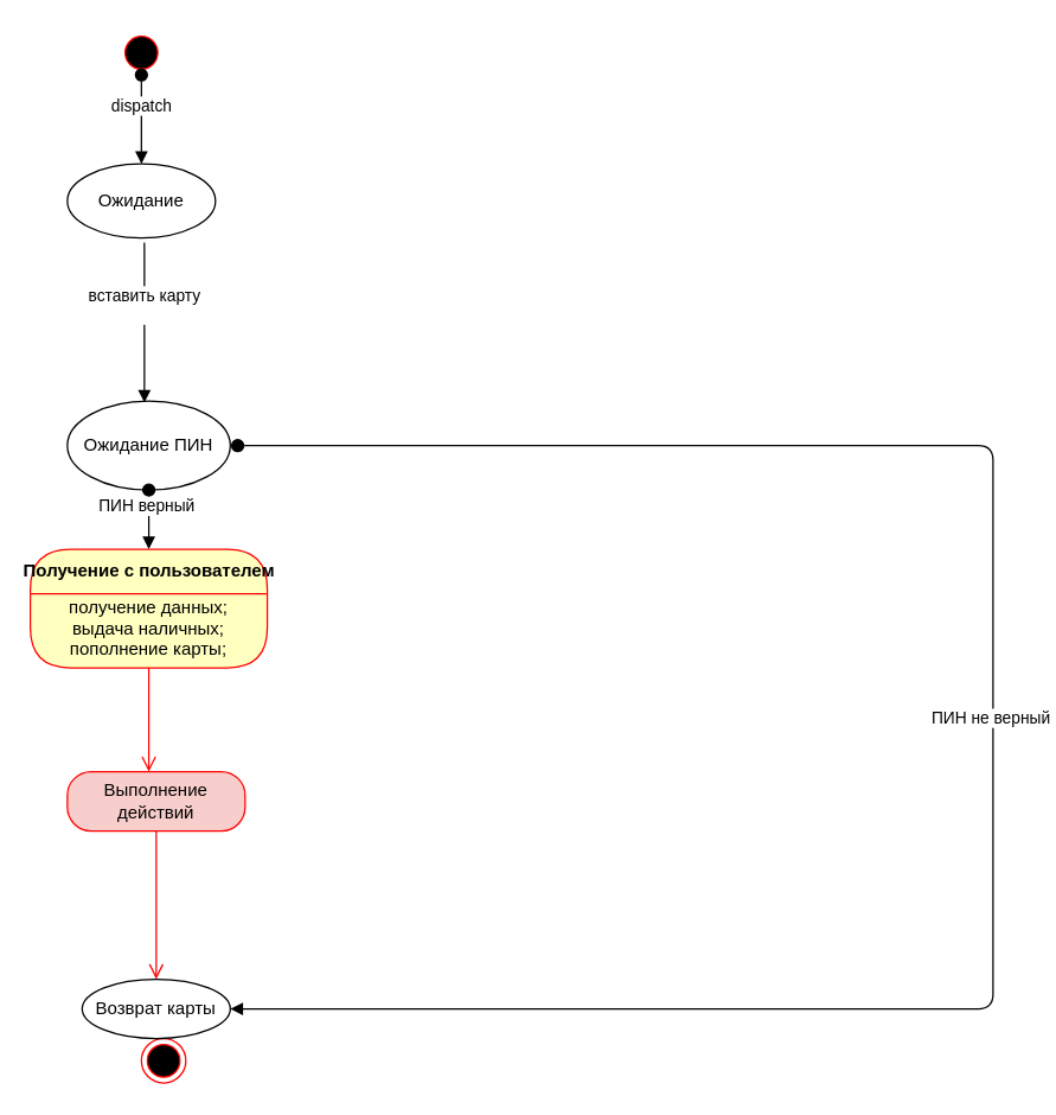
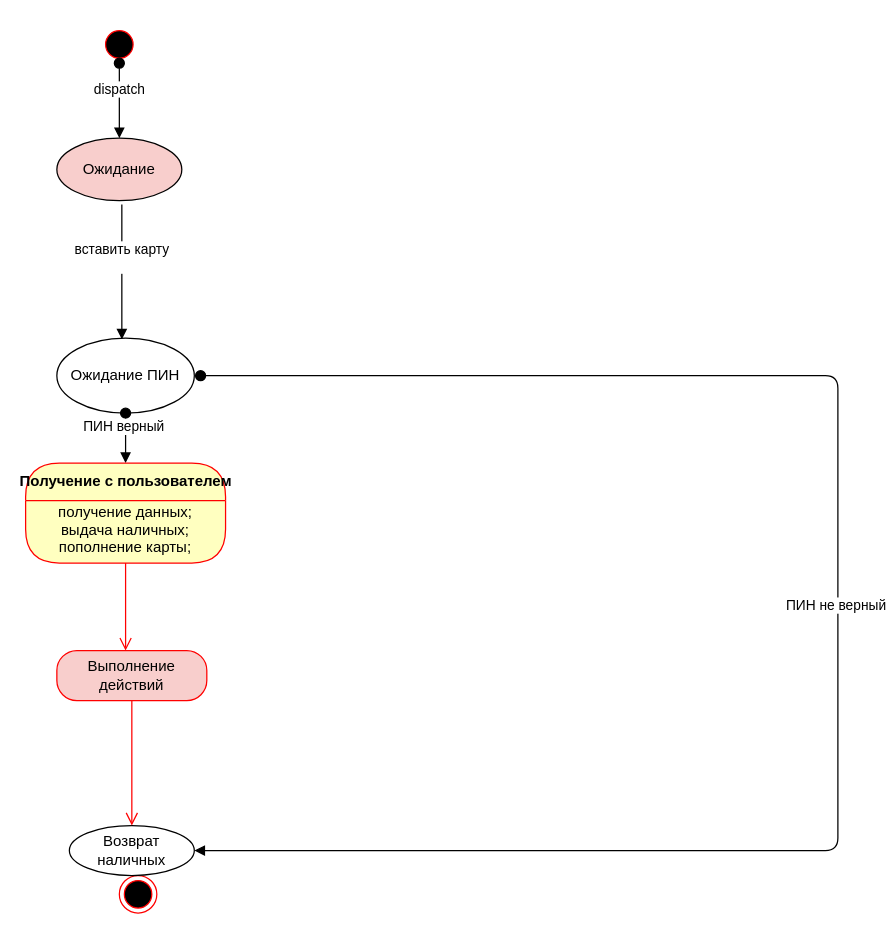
- <mxCell id="4" value="Ожидание" style="ellipse;whiteSpace=wrap;html=1;" vertex="1" parent="1"><mxGeometry x="45" y="110" width="100" height="50" as="geometry" /></mxCell>
+ <mxCell id="4" value="Ожидание" style="ellipse;whiteSpace=wrap;html=1;fillColor=#f8cecc;" vertex="1" parent="1"><mxGeometry x="45" y="110" width="100" height="50" as="geometry" /></mxCell>
- <mxCell id="7" value="Возврат карты&lt;br&gt;" style="ellipse;whiteSpace=wrap;html=1;" vertex="1" parent="1"><mxGeometry x="55" y="660" width="100" height="40" as="geometry" /></mxCell>
+ <mxCell id="7" value="Возврат наличных&lt;br&gt;" style="ellipse;whiteSpace=wrap;html=1;" vertex="1" parent="1"><mxGeometry x="55" y="660" width="100" height="40" as="geometry" /></mxCell>
